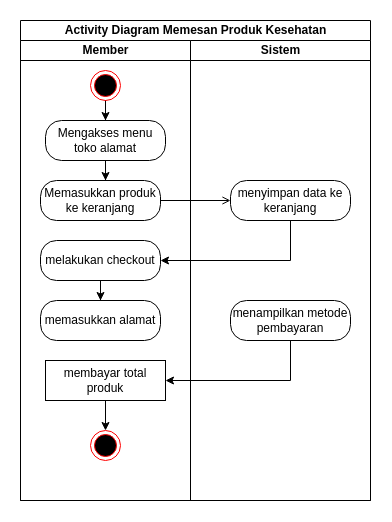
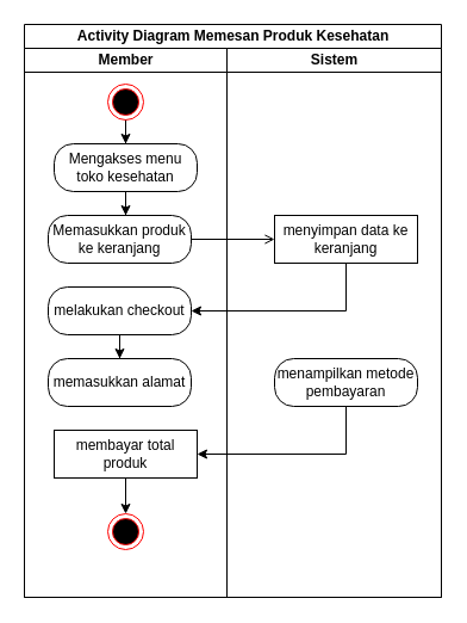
- <mxCell id="7" value="Mengakses menu toko alamat" style="rounded=1;whiteSpace=wrap;html=1;arcSize=40;fontColor=#000000;fillColor=default;strokeColor=default;" vertex="1" parent="3"><mxGeometry x="25" y="80" width="120" height="40" as="geometry" /></mxCell>
+ <mxCell id="7" value="Mengakses menu toko kesehatan" style="rounded=1;whiteSpace=wrap;html=1;arcSize=40;fontColor=#000000;fillColor=default;strokeColor=default;" vertex="1" parent="3"><mxGeometry x="25" y="80" width="120" height="40" as="geometry" /></mxCell>
- <mxCell id="16" value="menyimpan data ke keranjang" style="rounded=1;whiteSpace=wrap;html=1;arcSize=40;fontColor=#000000;fillColor=default;strokeColor=default;" vertex="1" parent="15"><mxGeometry x="40" y="140" width="120" height="40" as="geometry" /></mxCell>
+ <mxCell id="16" value="menyimpan data ke keranjang" style="whiteSpace=wrap;html=1;arcSize=40;fontColor=#000000;fillColor=default;strokeColor=default;rounded=0;" vertex="1" parent="15"><mxGeometry x="40" y="140" width="120" height="40" as="geometry" /></mxCell>
